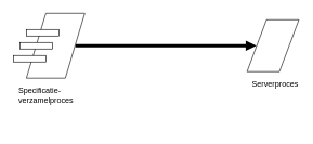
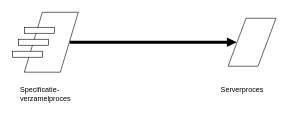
- <mxCell id="2" value="Serverproces" style="text;html=1;strokeColor=none;fillColor=none;align=left;verticalAlign=top;whiteSpace=wrap;rounded=0;spacing=8;" parent="1" vertex="1"><mxGeometry x="380" y="110" width="80" height="80" as="geometry" /></mxCell>
+ <mxCell id="2" value="Serverproces" style="text;html=1;strokeColor=none;fillColor=none;align=left;verticalAlign=top;whiteSpace=wrap;rounded=0;spacing=8;" parent="1" vertex="1"><mxGeometry x="360" y="130" width="80" height="80" as="geometry" /></mxCell>
- <mxCell id="5" value="Specificatie-verzamelproces" style="text;html=1;strokeColor=none;fillColor=none;align=left;verticalAlign=top;whiteSpace=wrap;rounded=0;spacing=8;" parent="1" vertex="1"><mxGeometry x="20" y="120" width="110" height="80" as="geometry" /></mxCell>
+ <mxCell id="5" value="Specificatie-verzamelproces" style="text;html=1;strokeColor=none;fillColor=none;align=left;verticalAlign=top;whiteSpace=wrap;rounded=0;spacing=8;" parent="1" vertex="1"><mxGeometry x="25" y="130" width="110" height="80" as="geometry" /></mxCell>
